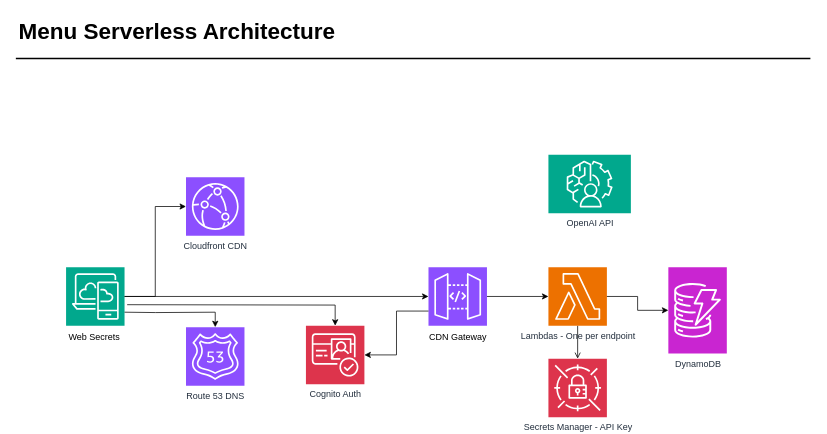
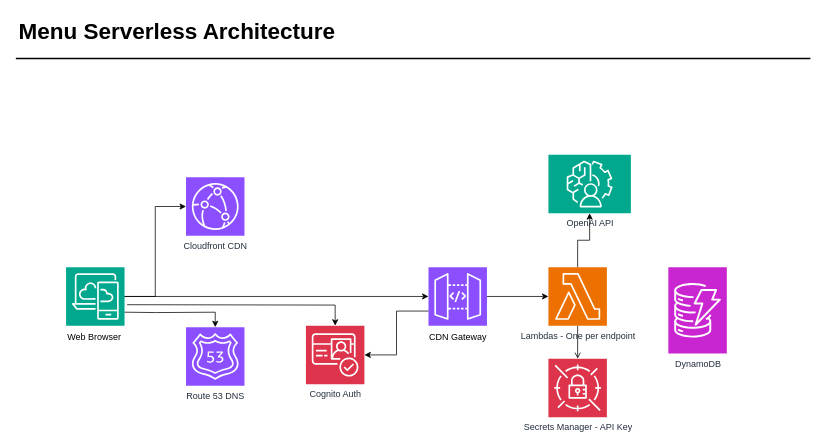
+ <mxCell id="19" style="edgeStyle=orthogonalEdgeStyle;rounded=0;orthogonalLoop=1;jettySize=auto;html=1;entryX=0.5;entryY=1;entryDx=0;entryDy=0;entryPerimeter=0;" edge="1" parent="1" source="5" target="9"><mxGeometry relative="1" as="geometry" /></mxCell>
- <mxCell id="16" style="edgeStyle=orthogonalEdgeStyle;rounded=0;orthogonalLoop=1;jettySize=auto;html=1;entryX=0;entryY=0.5;entryDx=0;entryDy=0;entryPerimeter=0;" parent="1" source="5" target="8" edge="1"><mxGeometry relative="1" as="geometry" /></mxCell>
- <mxCell id="14" value="Web Secrets" style="text;html=1;align=center;verticalAlign=middle;whiteSpace=wrap;rounded=0;" parent="1" vertex="1"><mxGeometry x="85" y="434" width="80" height="30" as="geometry" /></mxCell>
+ <mxCell id="14" value="Web Browser" style="text;html=1;align=center;verticalAlign=middle;whiteSpace=wrap;rounded=0;" parent="1" vertex="1"><mxGeometry x="85" y="434" width="80" height="30" as="geometry" /></mxCell>
